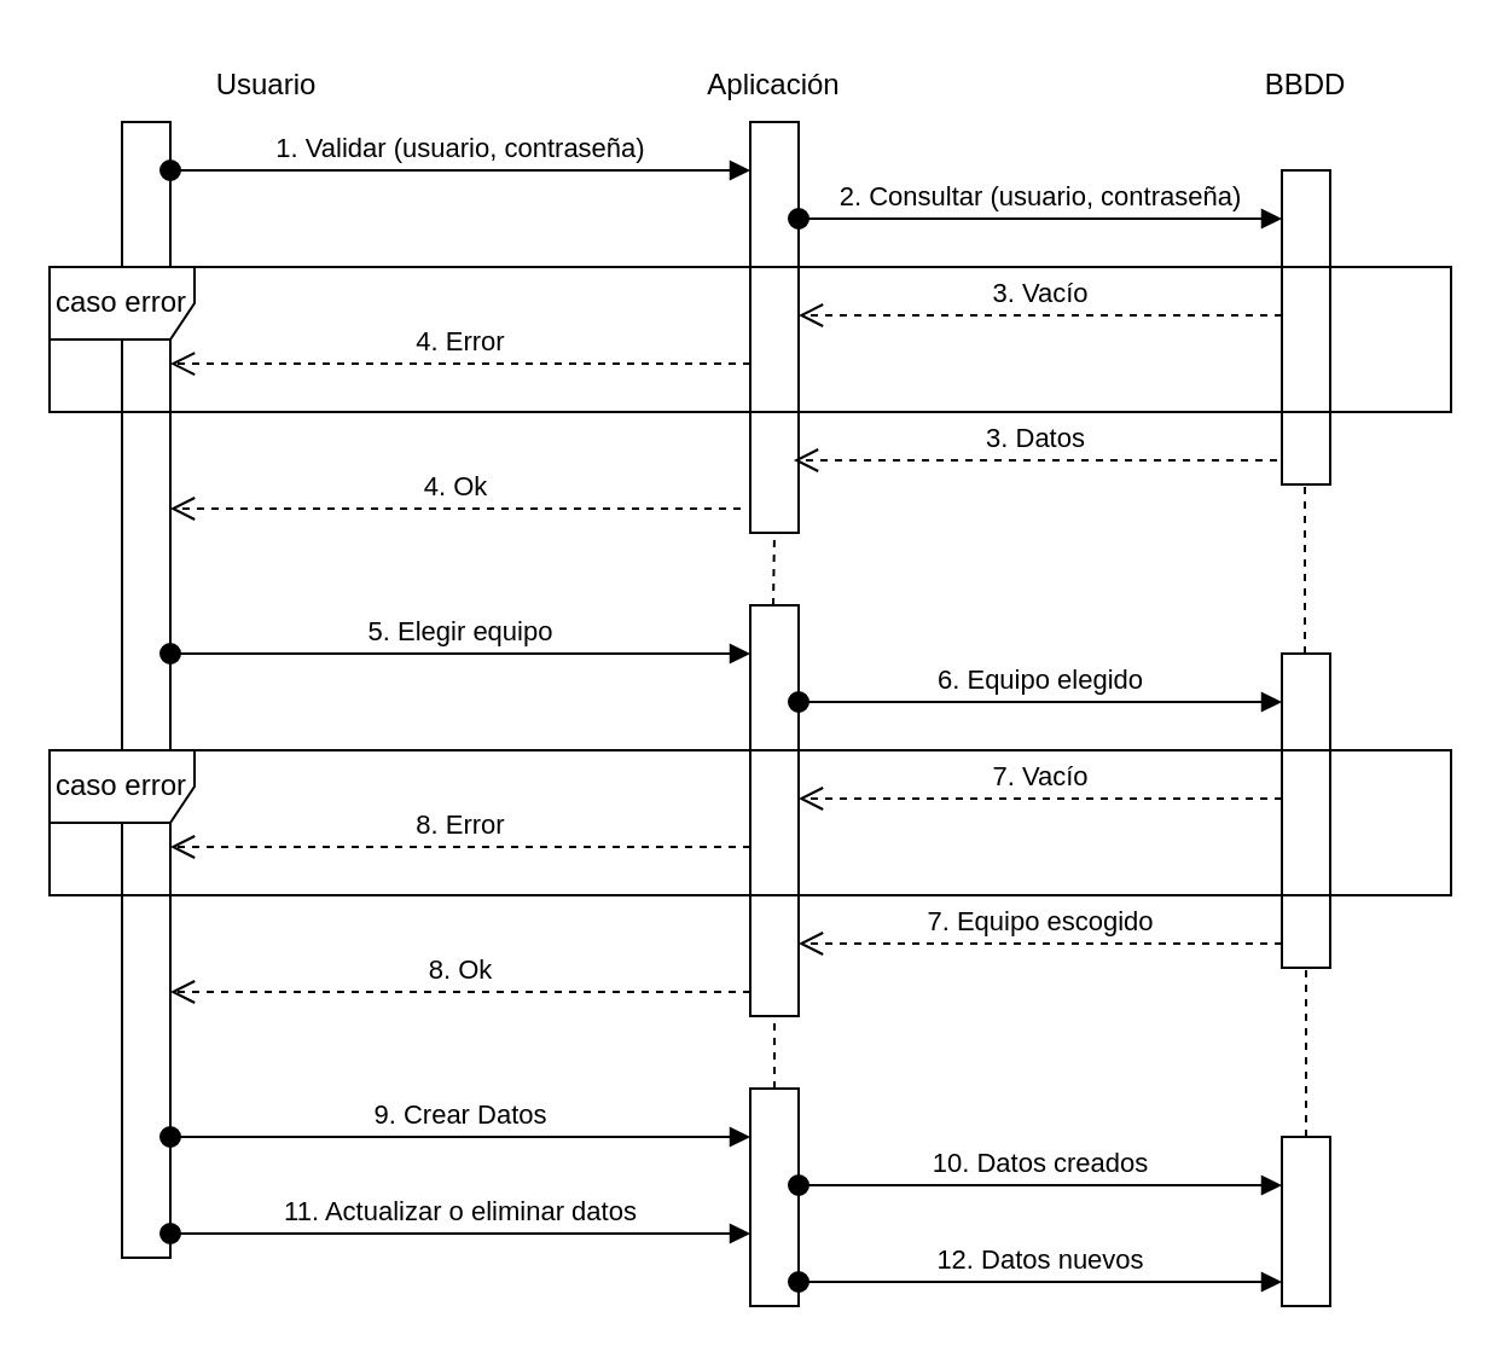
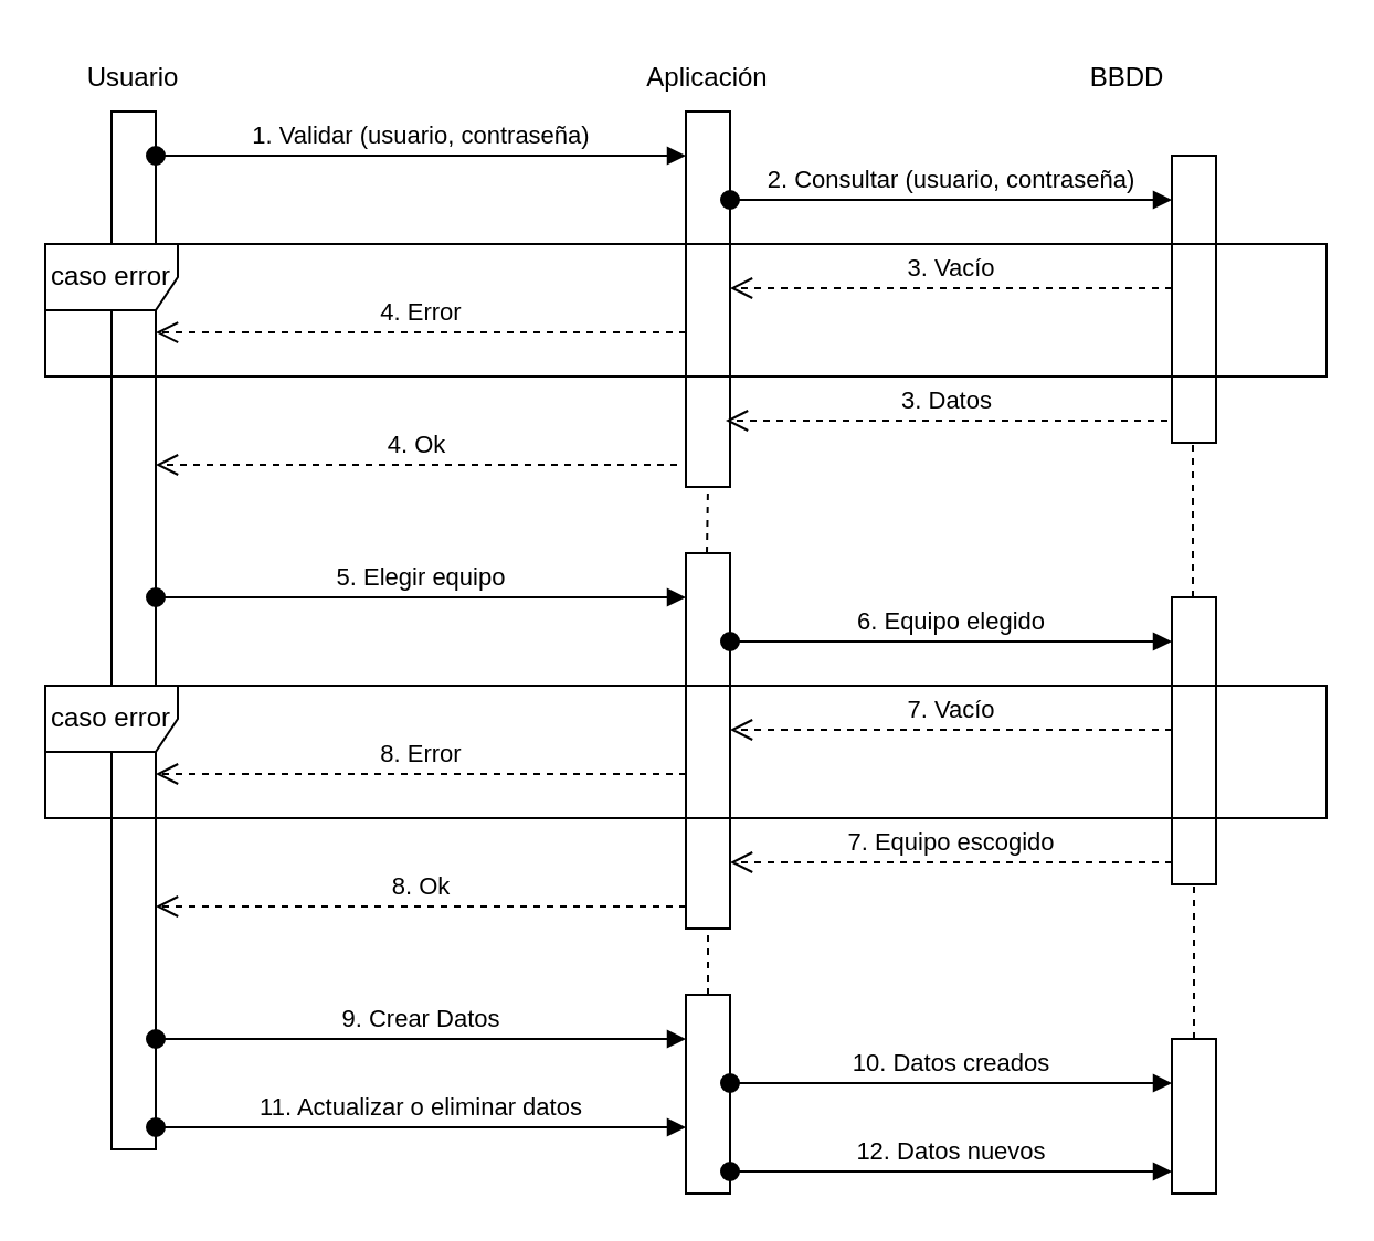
- <mxCell id="3" value="Usuario" style="text;html=1;align=center;verticalAlign=middle;whiteSpace=wrap;rounded=0;" vertex="1" parent="1"><mxGeometry x="80" y="20" width="60" height="30" as="geometry" /></mxCell>
+ <mxCell id="3" value="Usuario" style="text;html=1;align=center;verticalAlign=middle;whiteSpace=wrap;rounded=0;" vertex="1" parent="1"><mxGeometry x="30" y="20" width="60" height="30" as="geometry" /></mxCell>
- <mxCell id="5" value="BBDD" style="text;html=1;align=center;verticalAlign=middle;whiteSpace=wrap;rounded=0;" vertex="1" parent="1"><mxGeometry x="510" y="20" width="60" height="30" as="geometry" /></mxCell>
+ <mxCell id="5" value="BBDD" style="text;html=1;align=center;verticalAlign=middle;whiteSpace=wrap;rounded=0;" vertex="1" parent="1"><mxGeometry x="480" y="20" width="60" height="30" as="geometry" /></mxCell>
